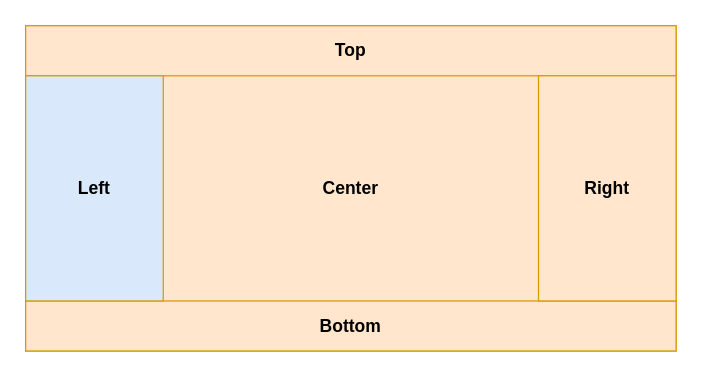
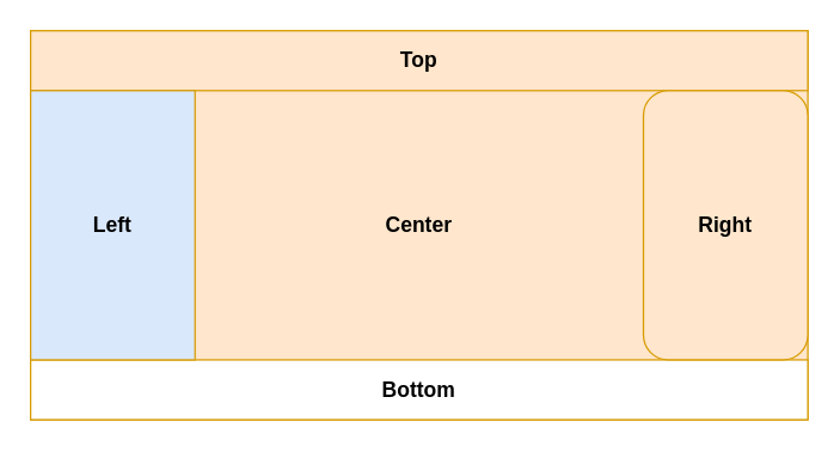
- <mxCell id="6" value="Right" style="rounded=0;whiteSpace=wrap;html=1;fontSize=14;fontStyle=1;fillColor=#ffe6cc;strokeColor=#d79b00;" vertex="1" parent="1"><mxGeometry x="430" y="60" width="110" height="180" as="geometry" /></mxCell>
+ <mxCell id="6" value="Right" style="whiteSpace=wrap;html=1;fontSize=14;fontStyle=1;fillColor=#ffe6cc;strokeColor=#d79b00;rounded=1;" vertex="1" parent="1"><mxGeometry x="430" y="60" width="110" height="180" as="geometry" /></mxCell>
- <mxCell id="4" value="Bottom" style="rounded=0;whiteSpace=wrap;html=1;fontSize=14;fontStyle=1;fillColor=#ffe6cc;strokeColor=#d79b00;" vertex="1" parent="1"><mxGeometry x="20" y="240" width="520" height="40" as="geometry" /></mxCell>
+ <mxCell id="4" value="Bottom" style="rounded=0;whiteSpace=wrap;html=1;fontSize=14;fontStyle=1;fillColor=#ffffff;strokeColor=#d79b00;" vertex="1" parent="1"><mxGeometry x="20" y="240" width="520" height="40" as="geometry" /></mxCell>
